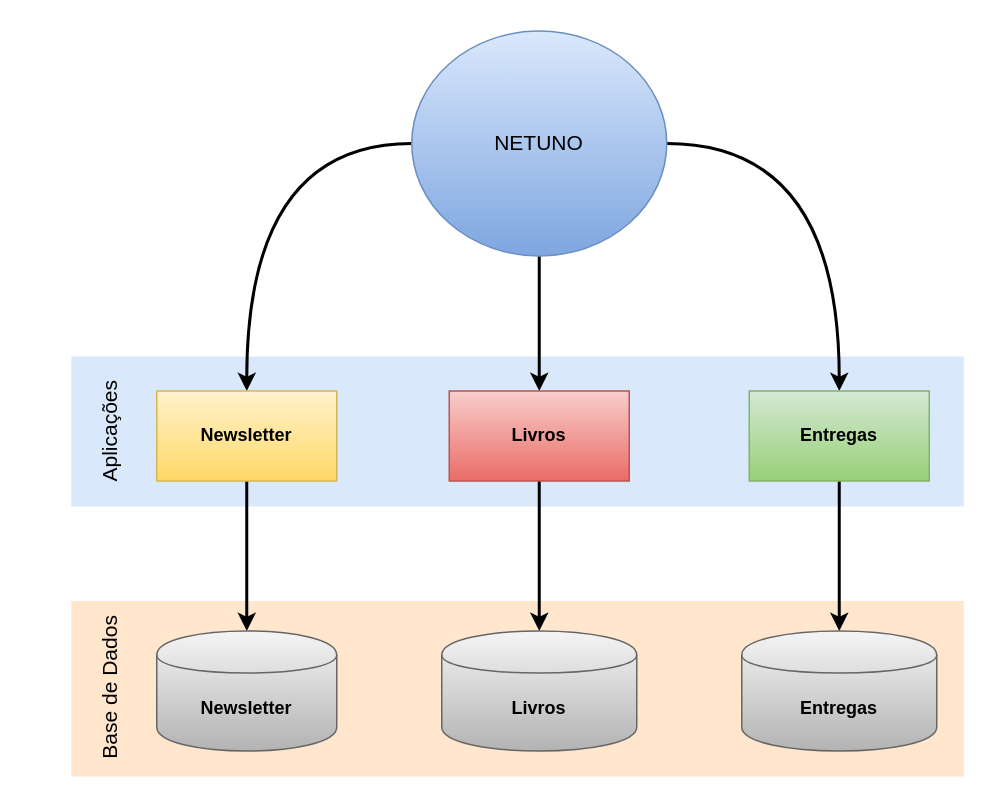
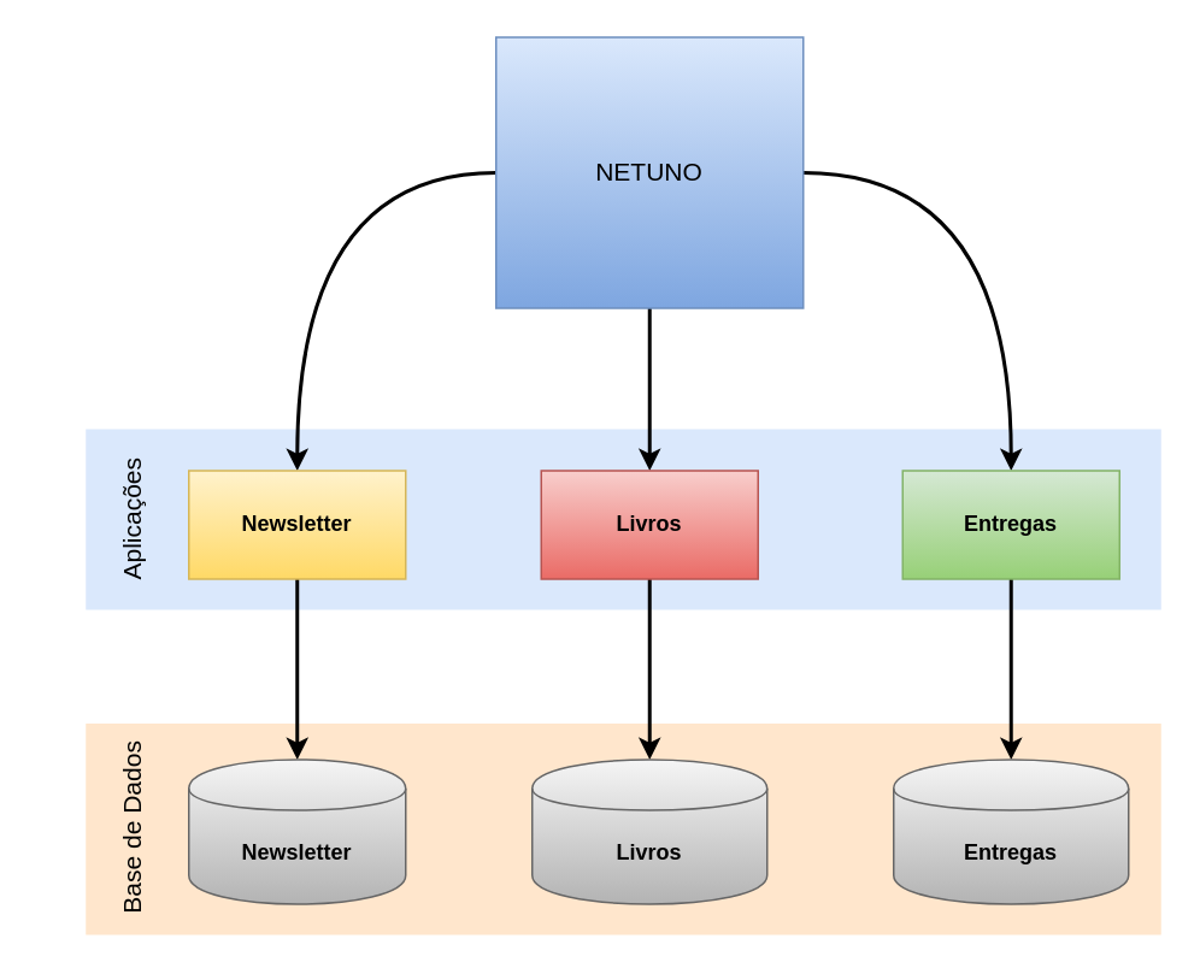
- <mxCell id="8" value="&lt;span style=&quot;font-size: 14px;&quot;&gt;NETUNO&lt;/span&gt;" style="ellipse;whiteSpace=wrap;html=1;fillColor=#dae8fc;strokeColor=#6c8ebf;gradientColor=#7ea6e0;fontSize=14;fontStyle=0" vertex="1" parent="1"><mxGeometry x="274" y="20" width="170" height="150" as="geometry" /></mxCell>
+ <mxCell id="8" value="&lt;span style=&quot;font-size: 14px;&quot;&gt;NETUNO&lt;/span&gt;" style="whiteSpace=wrap;html=1;fillColor=#dae8fc;strokeColor=#6c8ebf;gradientColor=#7ea6e0;fontSize=14;fontStyle=0;rounded=0;" vertex="1" parent="1"><mxGeometry x="274" y="20" width="170" height="150" as="geometry" /></mxCell>
